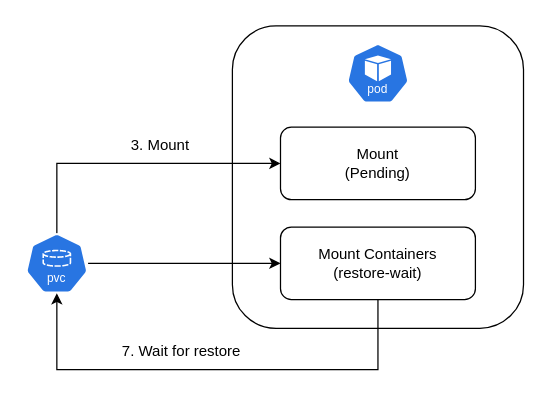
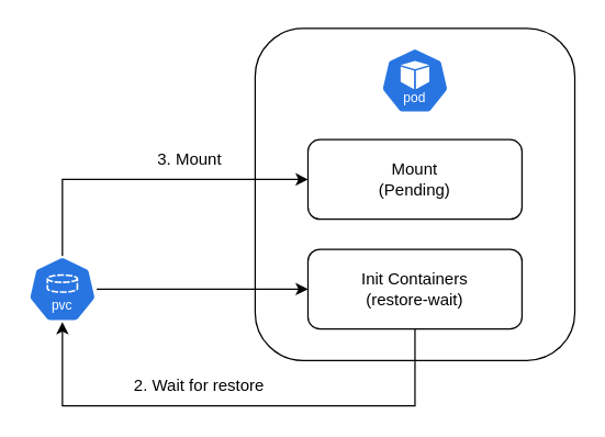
- <mxCell id="11" value="3. Mount" style="text;html=1;align=center;verticalAlign=middle;whiteSpace=wrap;rounded=0;" vertex="1" parent="1"><mxGeometry x="98" y="101" width="60" height="30" as="geometry" /></mxCell>
+ <mxCell id="11" value="3. Mount" style="text;html=1;align=center;verticalAlign=middle;whiteSpace=wrap;rounded=0;" vertex="1" parent="1"><mxGeometry x="108" y="101" width="60" height="30" as="geometry" /></mxCell>
- <mxCell id="4" value="Mount Containers&lt;br&gt;(restore-wait)" style="rounded=1;whiteSpace=wrap;html=1;fillColor=none;" vertex="1" parent="1"><mxGeometry x="224" y="181" width="156" height="58" as="geometry" /></mxCell>
+ <mxCell id="4" value="Init Containers&lt;br&gt;(restore-wait)" style="rounded=1;whiteSpace=wrap;html=1;fillColor=none;" vertex="1" parent="1"><mxGeometry x="224" y="181" width="156" height="58" as="geometry" /></mxCell>
- <mxCell id="10" value="7. Wait for restore" style="text;html=1;align=center;verticalAlign=middle;whiteSpace=wrap;rounded=0;" vertex="1" parent="1"><mxGeometry x="89" y="266" width="112" height="30" as="geometry" /></mxCell>
+ <mxCell id="10" value="2. Wait for restore" style="text;html=1;align=center;verticalAlign=middle;whiteSpace=wrap;rounded=0;" vertex="1" parent="1"><mxGeometry x="89" y="266" width="112" height="30" as="geometry" /></mxCell>
